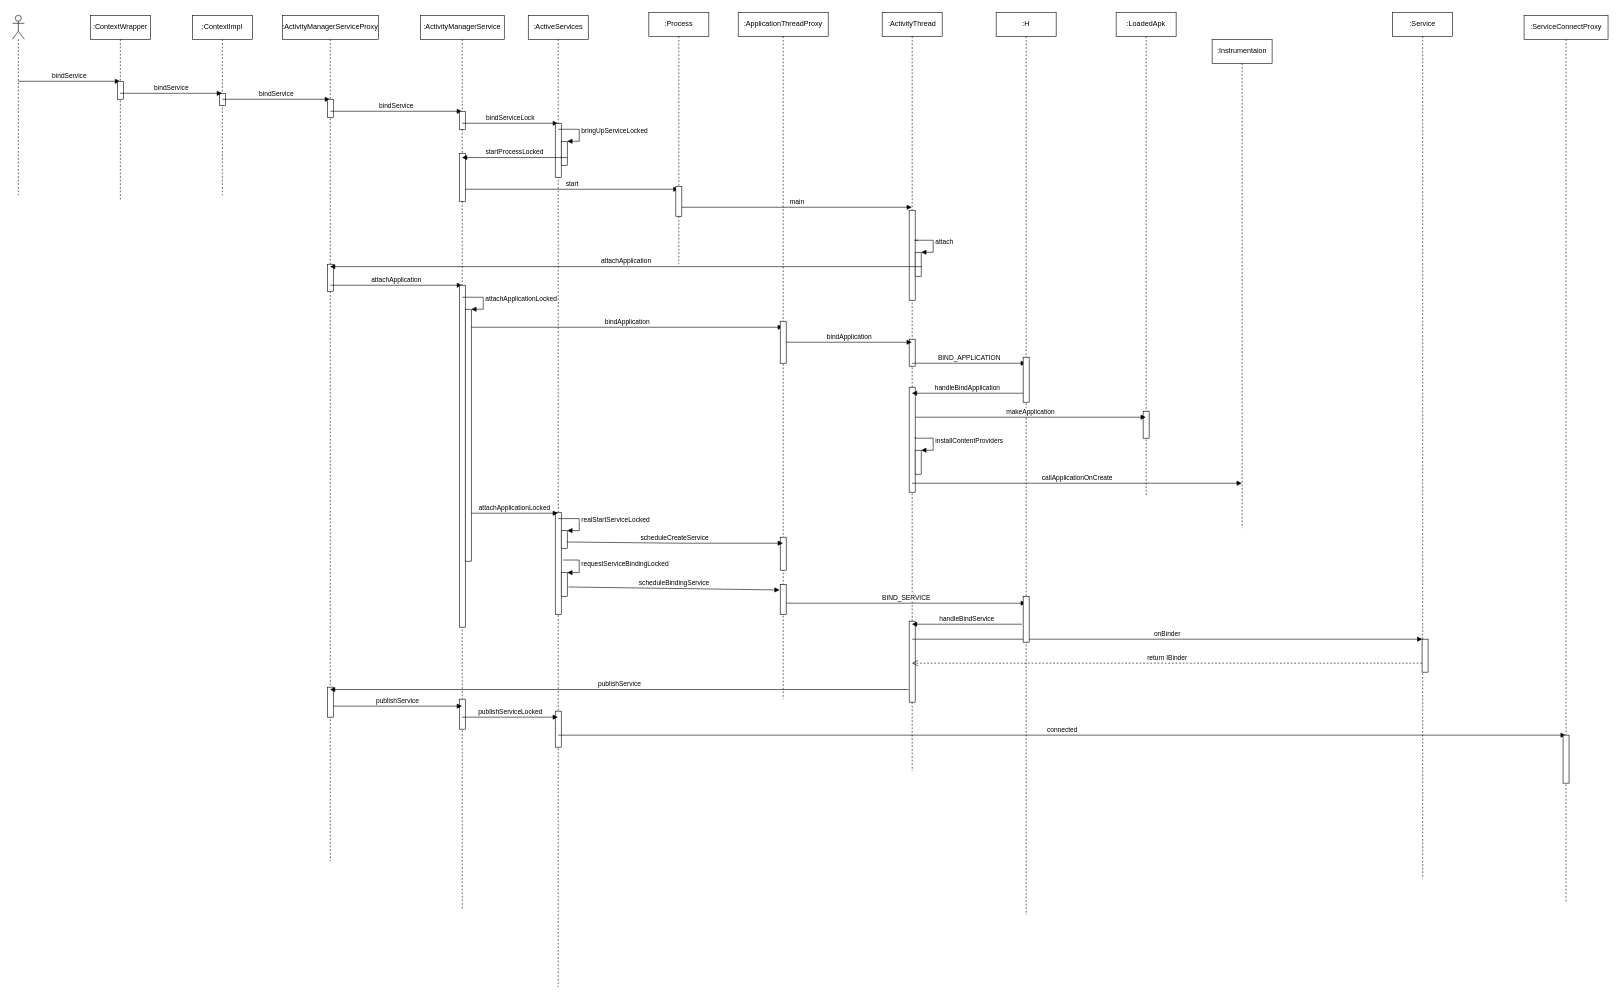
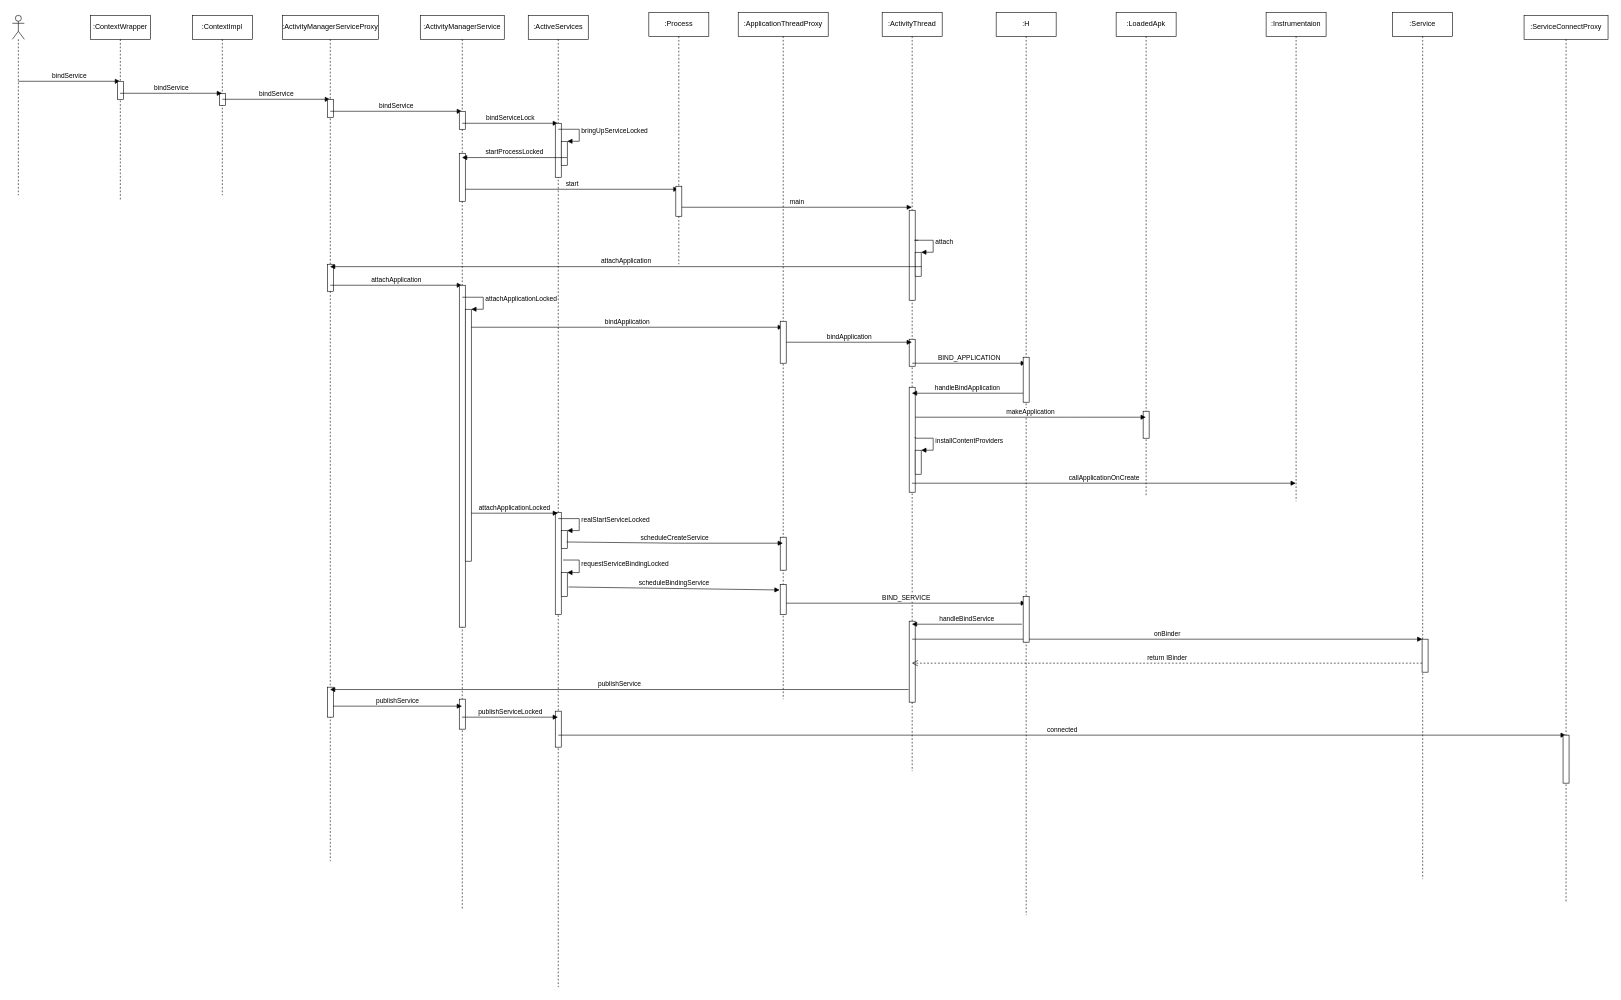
- <mxCell id="66" value=":Instrumentaion" style="shape=umlLifeline;perimeter=lifelinePerimeter;whiteSpace=wrap;html=1;container=1;collapsible=0;recursiveResize=0;outlineConnect=0;" vertex="1" parent="1"><mxGeometry x="2020" y="65" width="100" height="815" as="geometry" /></mxCell>
+ <mxCell id="66" value=":Instrumentaion" style="shape=umlLifeline;perimeter=lifelinePerimeter;whiteSpace=wrap;html=1;container=1;collapsible=0;recursiveResize=0;outlineConnect=0;" vertex="1" parent="1"><mxGeometry x="2110" y="20" width="100" height="815" as="geometry" /></mxCell>
